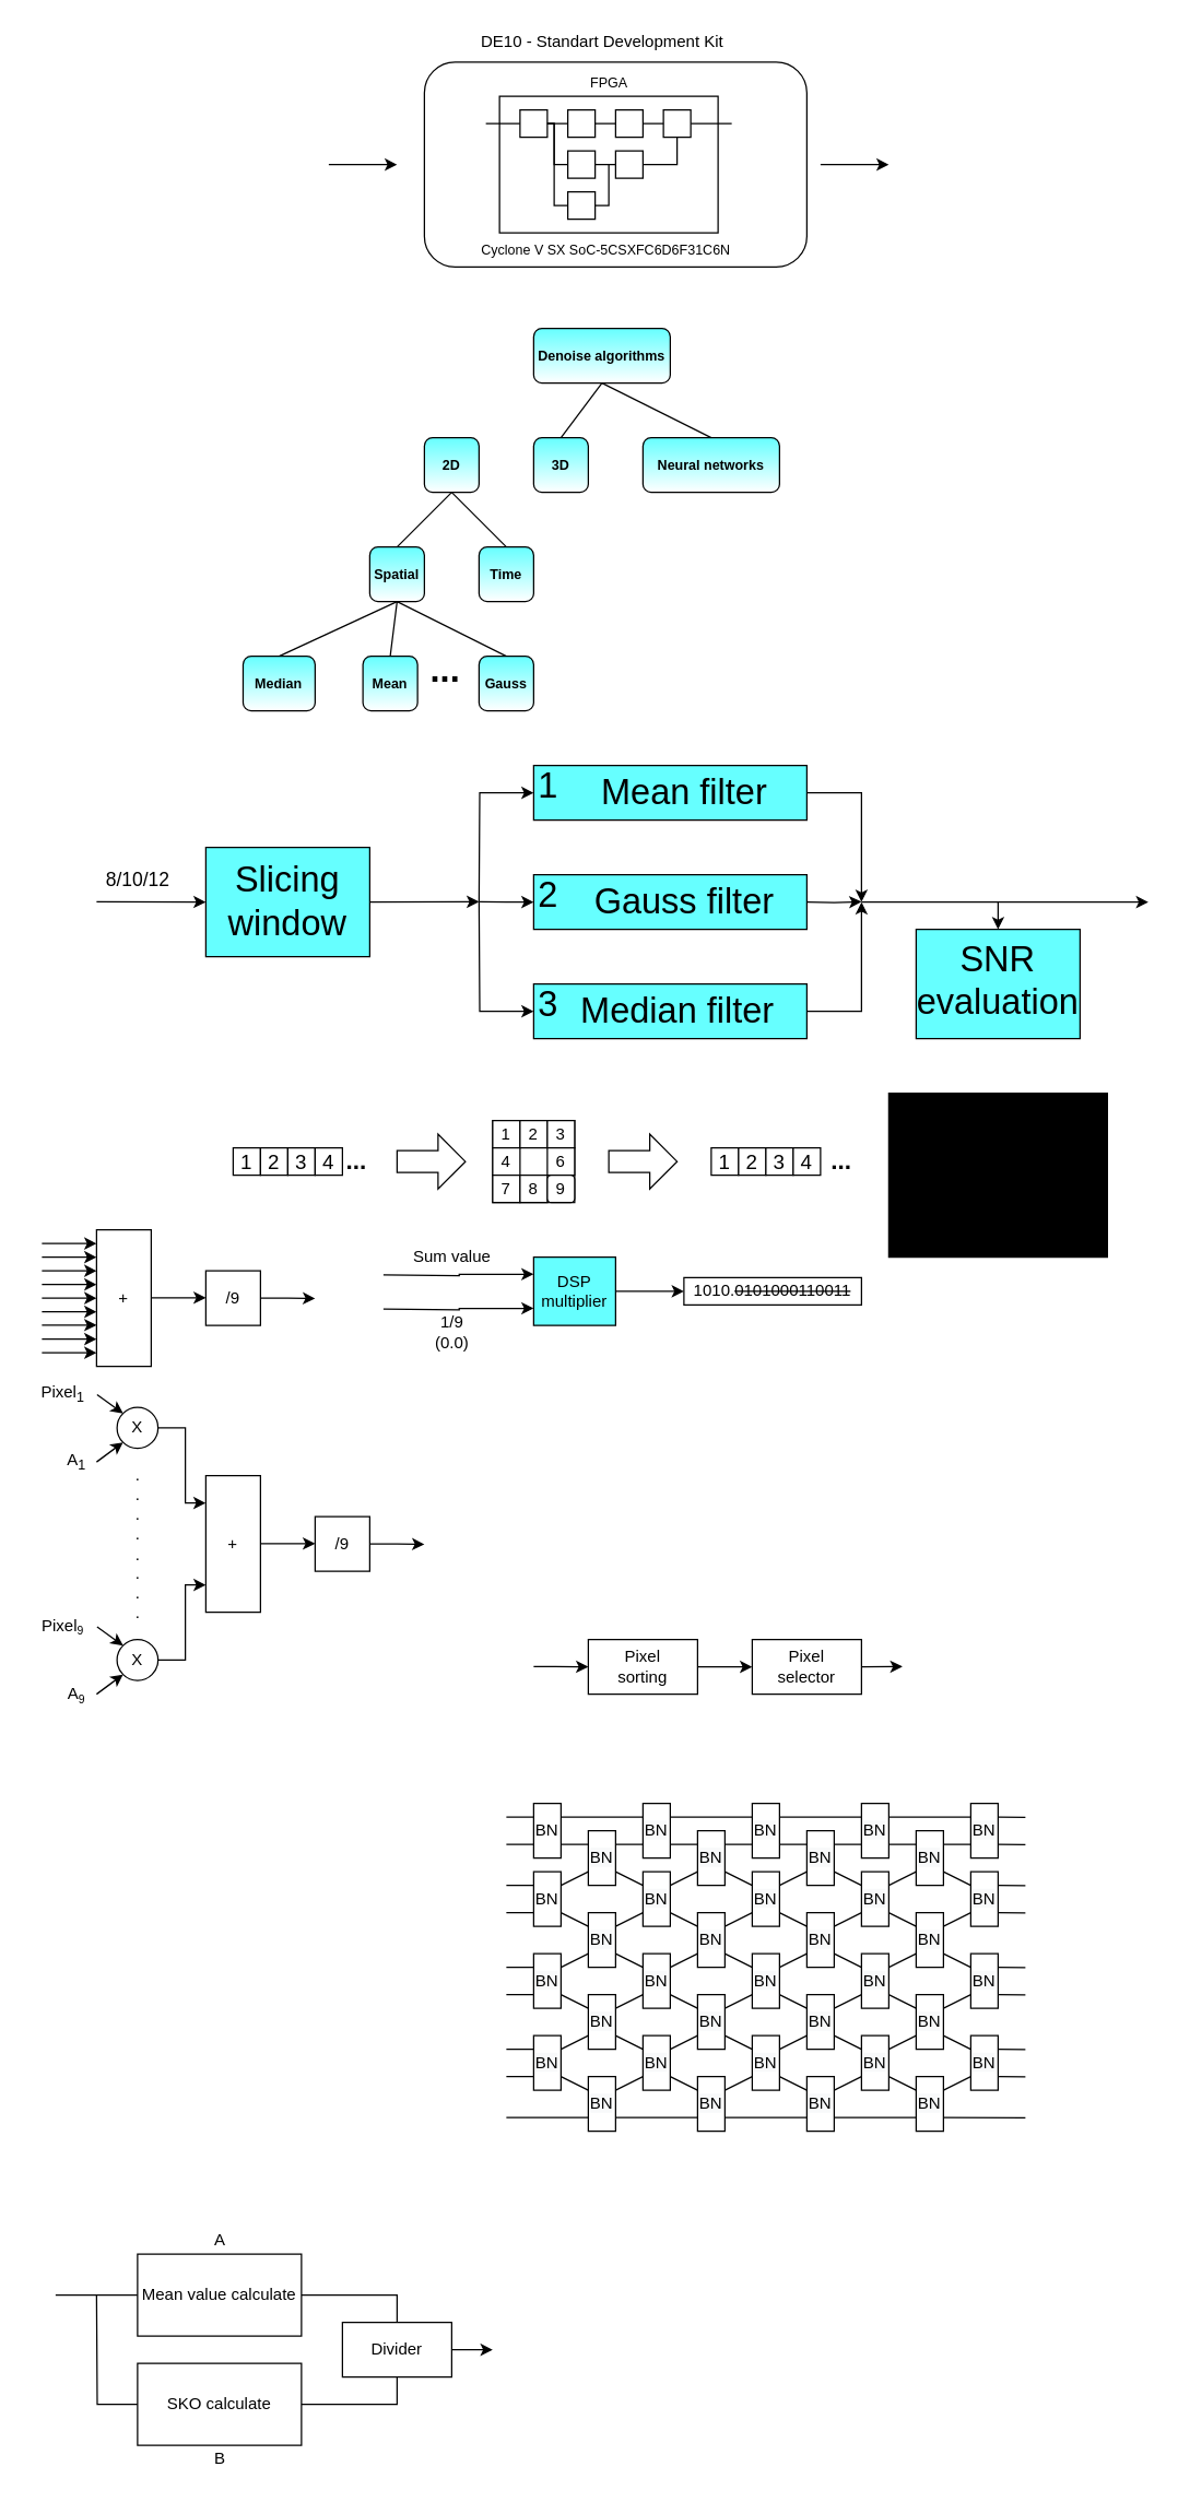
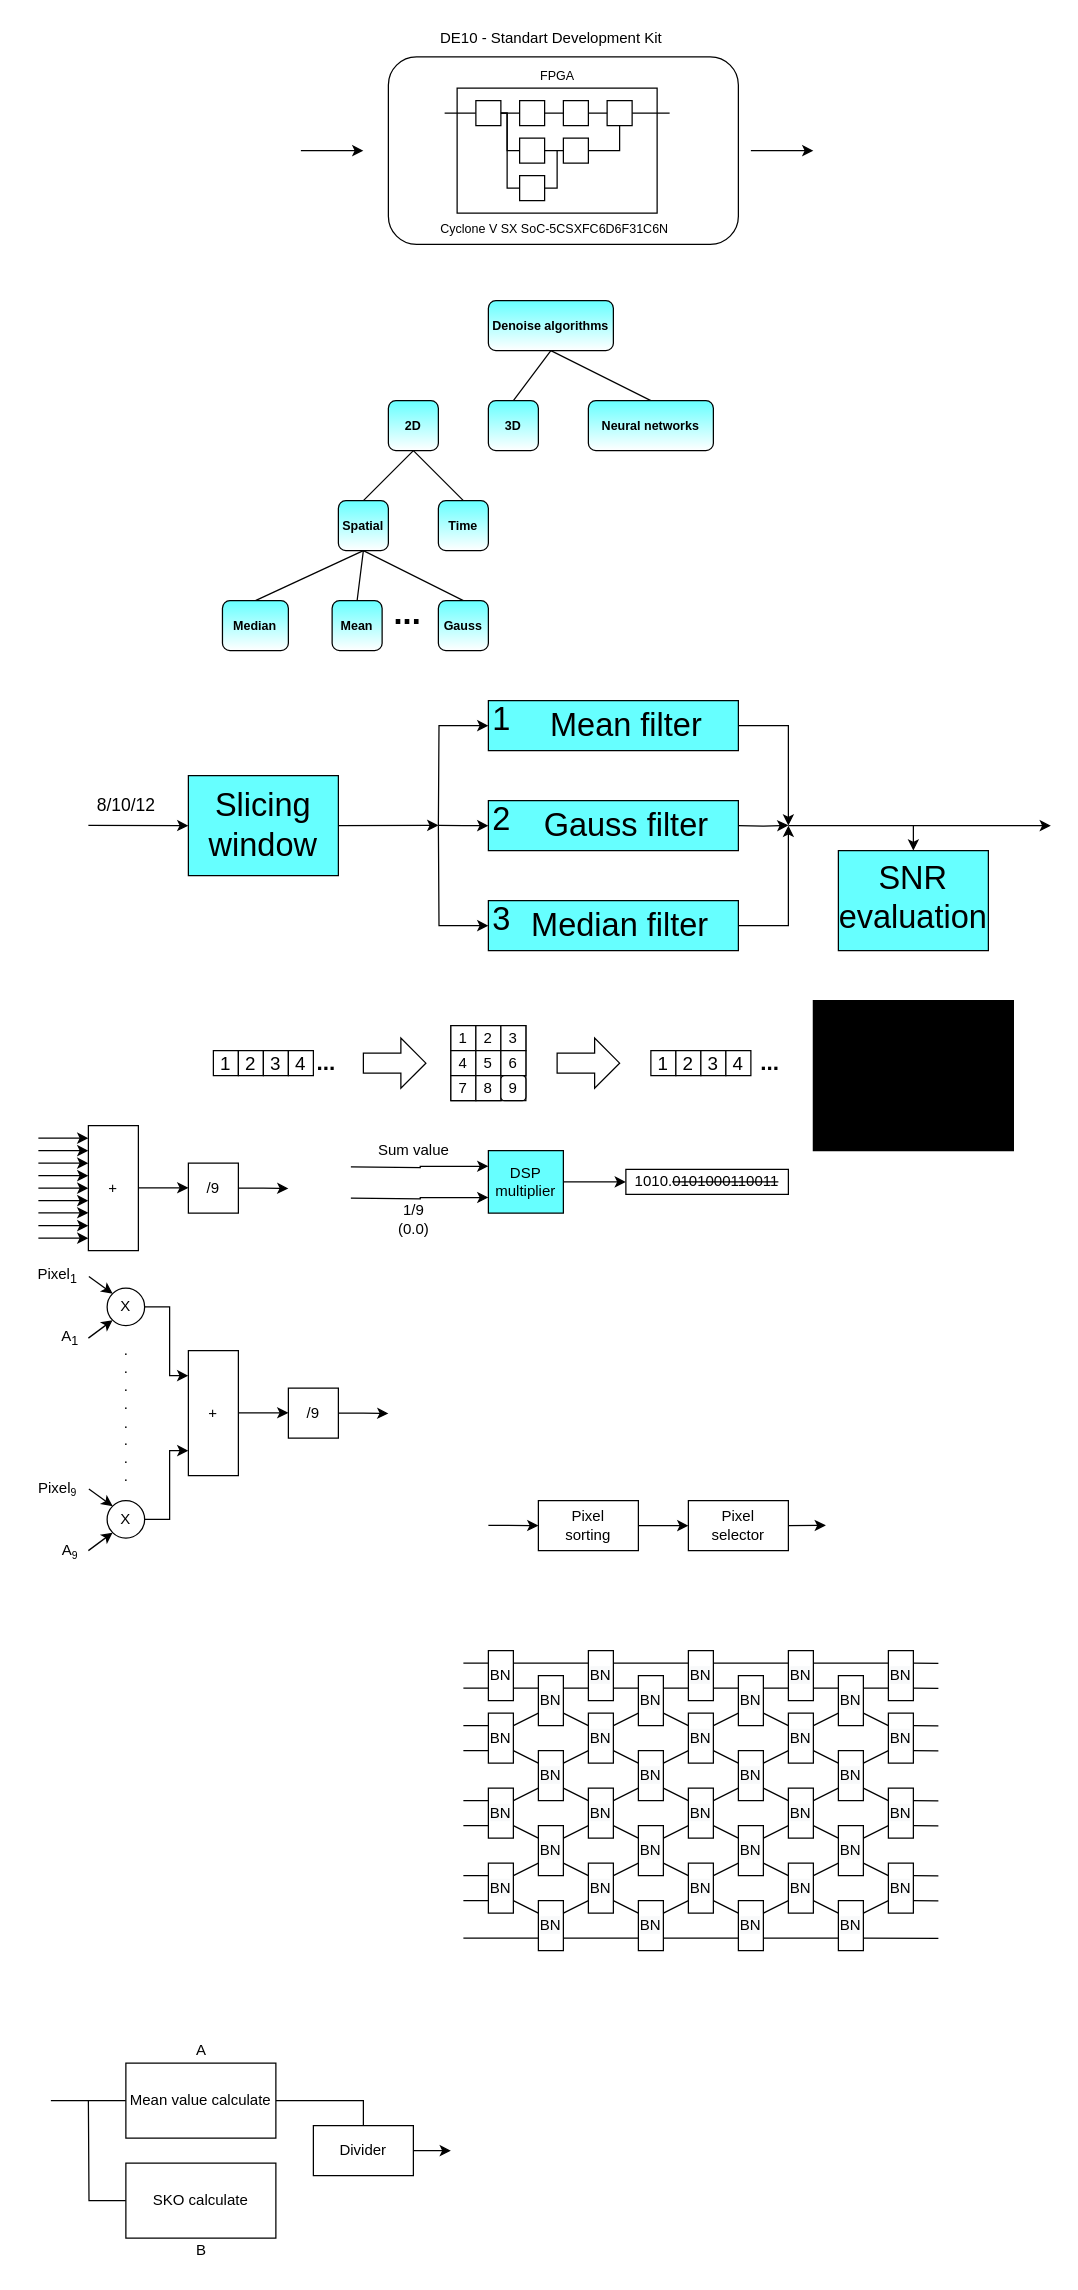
+ <mxCell id="71" value="5" style="rounded=0;whiteSpace=wrap;html=1;" parent="65" vertex="1"><mxGeometry x="20" y="20" width="20" height="20" as="geometry" /></mxCell>
- <mxCell id="255" style="edgeStyle=orthogonalEdgeStyle;rounded=0;orthogonalLoop=1;jettySize=auto;html=1;exitX=1;exitY=0.5;exitDx=0;exitDy=0;entryX=0.5;entryY=1;entryDx=0;entryDy=0;endArrow=none;endFill=0;" edge="1" parent="1" source="256" target="258"><mxGeometry relative="1" as="geometry" /></mxCell>
